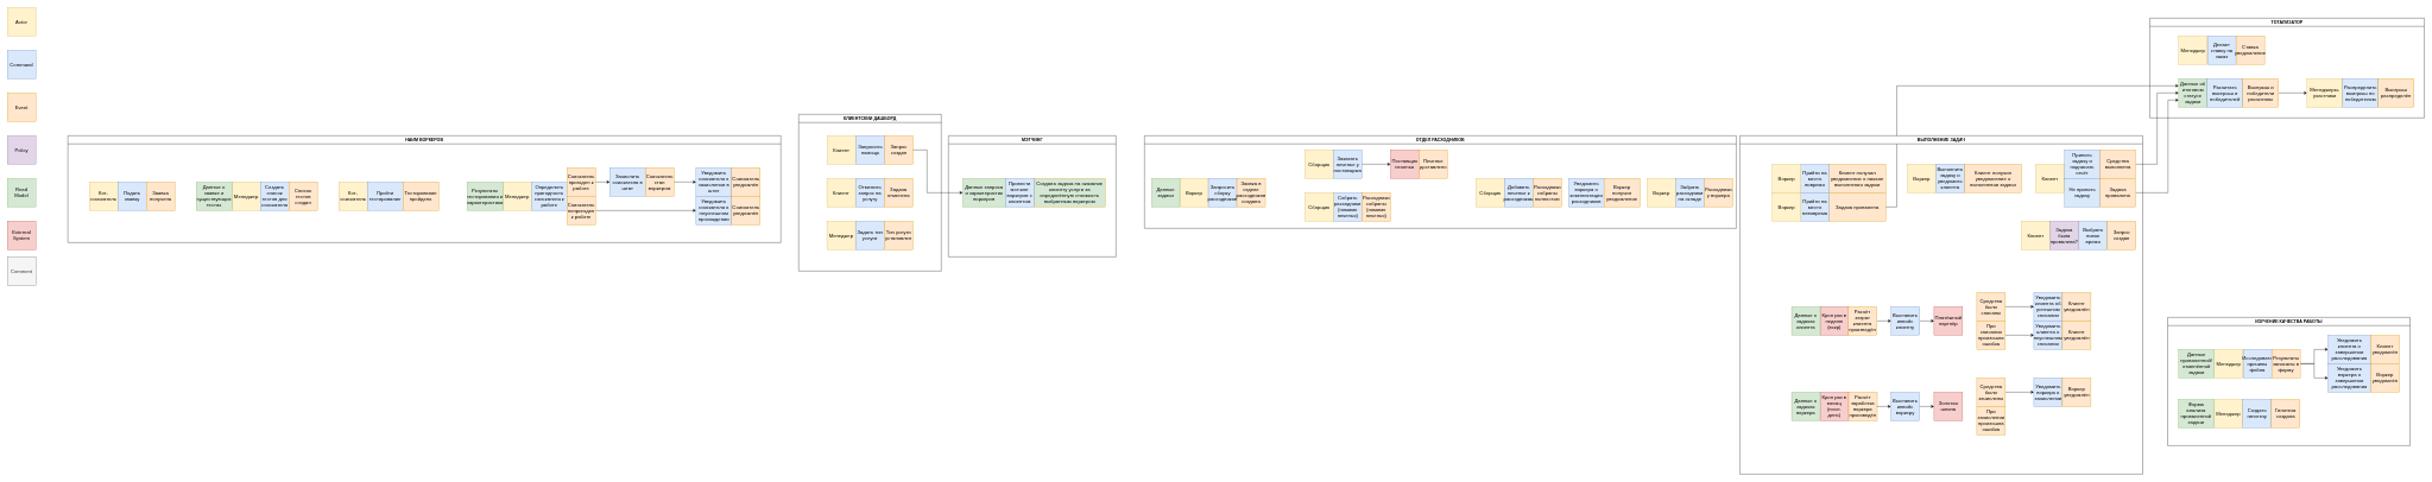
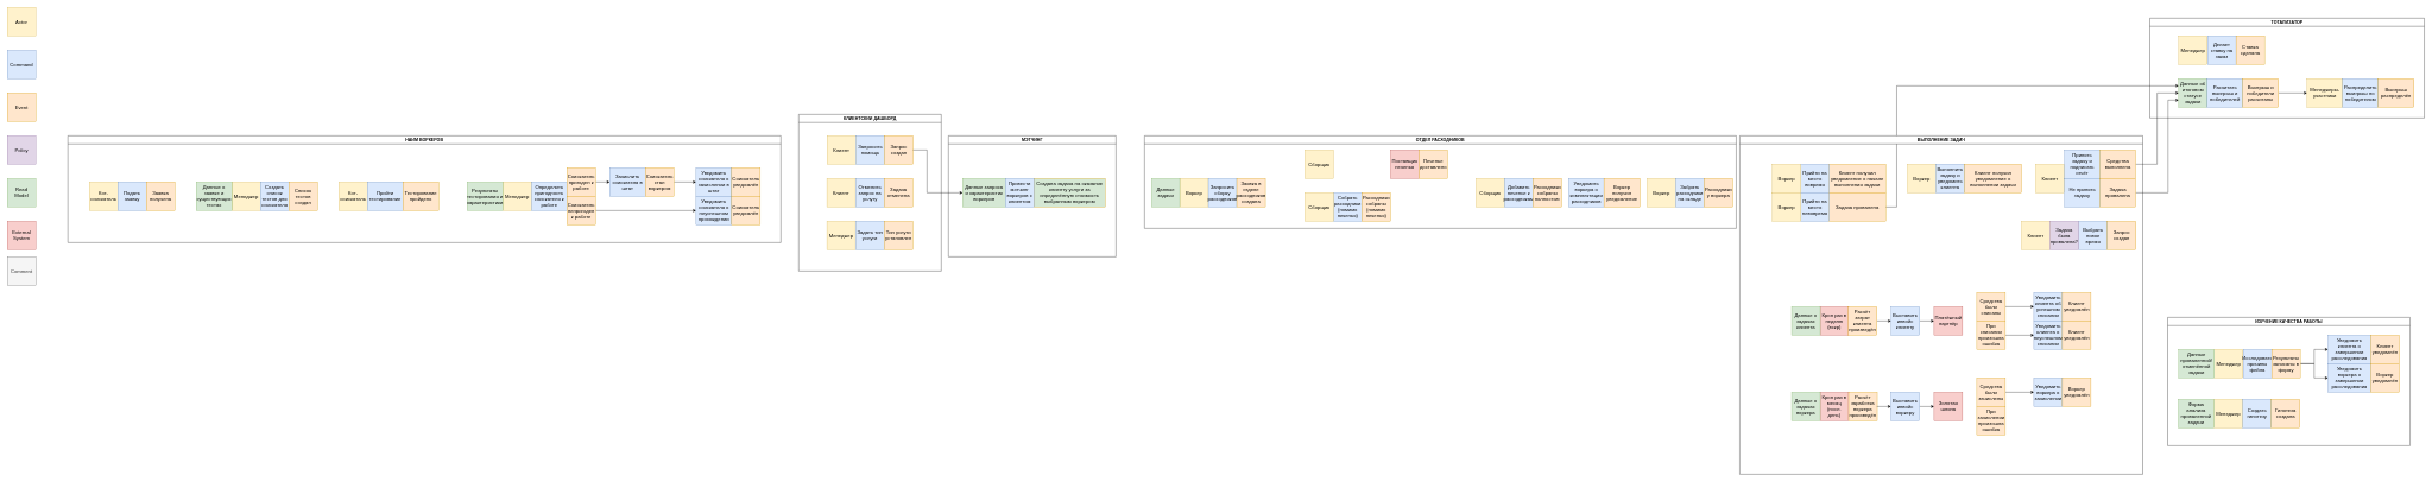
- <mxCell id="28" value="&lt;font style=&quot;font-size: 14px;&quot;&gt;Ставка уведомление&lt;/font&gt;" style="whiteSpace=wrap;html=1;fillColor=#ffe6cc;strokeColor=#d79b00;fontSize=14;" parent="1" vertex="1"><mxGeometry x="6272" y="100" width="80" height="80" as="geometry" /></mxCell>
+ <mxCell id="28" value="&lt;font style=&quot;font-size: 14px;&quot;&gt;Ставка сделана&lt;/font&gt;" style="whiteSpace=wrap;html=1;fillColor=#ffe6cc;strokeColor=#d79b00;fontSize=14;" parent="1" vertex="1"><mxGeometry x="6272" y="100" width="80" height="80" as="geometry" /></mxCell>
- <mxCell id="85" value="Заказать печенье у поставщика" style="whiteSpace=wrap;html=1;fillColor=#dae8fc;strokeColor=#6c8ebf;fontSize=14;" parent="76" vertex="1"><mxGeometry x="530" y="40" width="80" height="80" as="geometry" /></mxCell>
- <mxCell id="88" style="edgeStyle=orthogonalEdgeStyle;rounded=0;orthogonalLoop=1;jettySize=auto;html=1;exitX=1;exitY=0.5;exitDx=0;exitDy=0;entryX=0;entryY=0.5;entryDx=0;entryDy=0;" edge="1" parent="76" source="85" target="83"><mxGeometry relative="1" as="geometry" /></mxCell>
